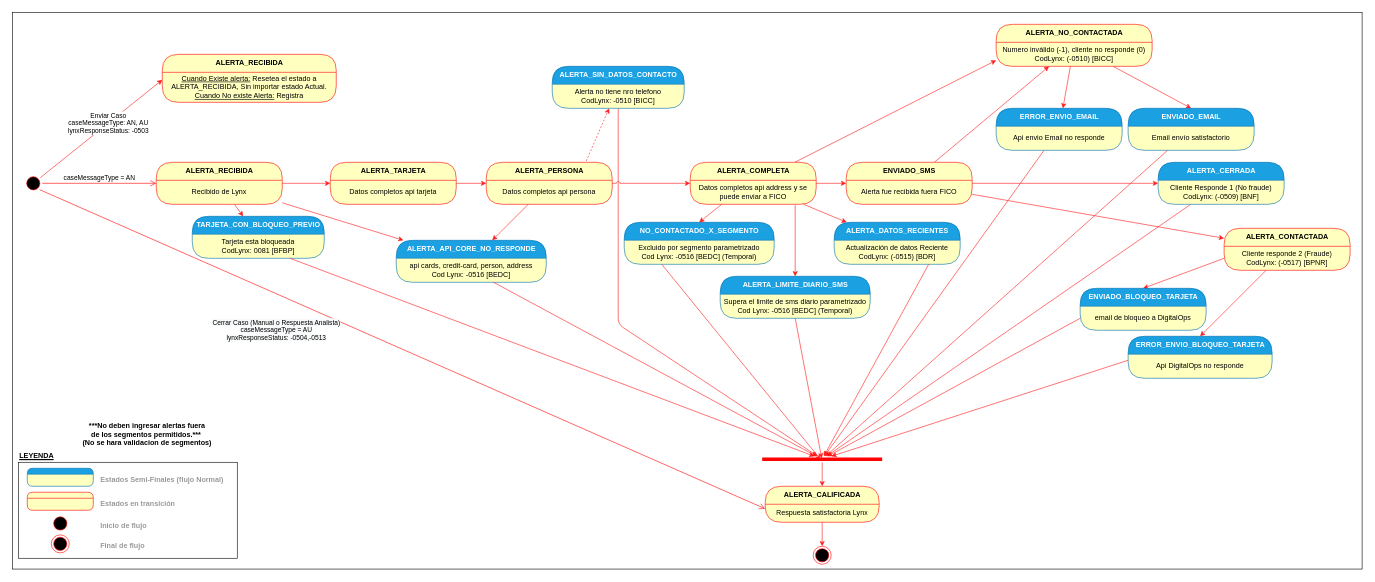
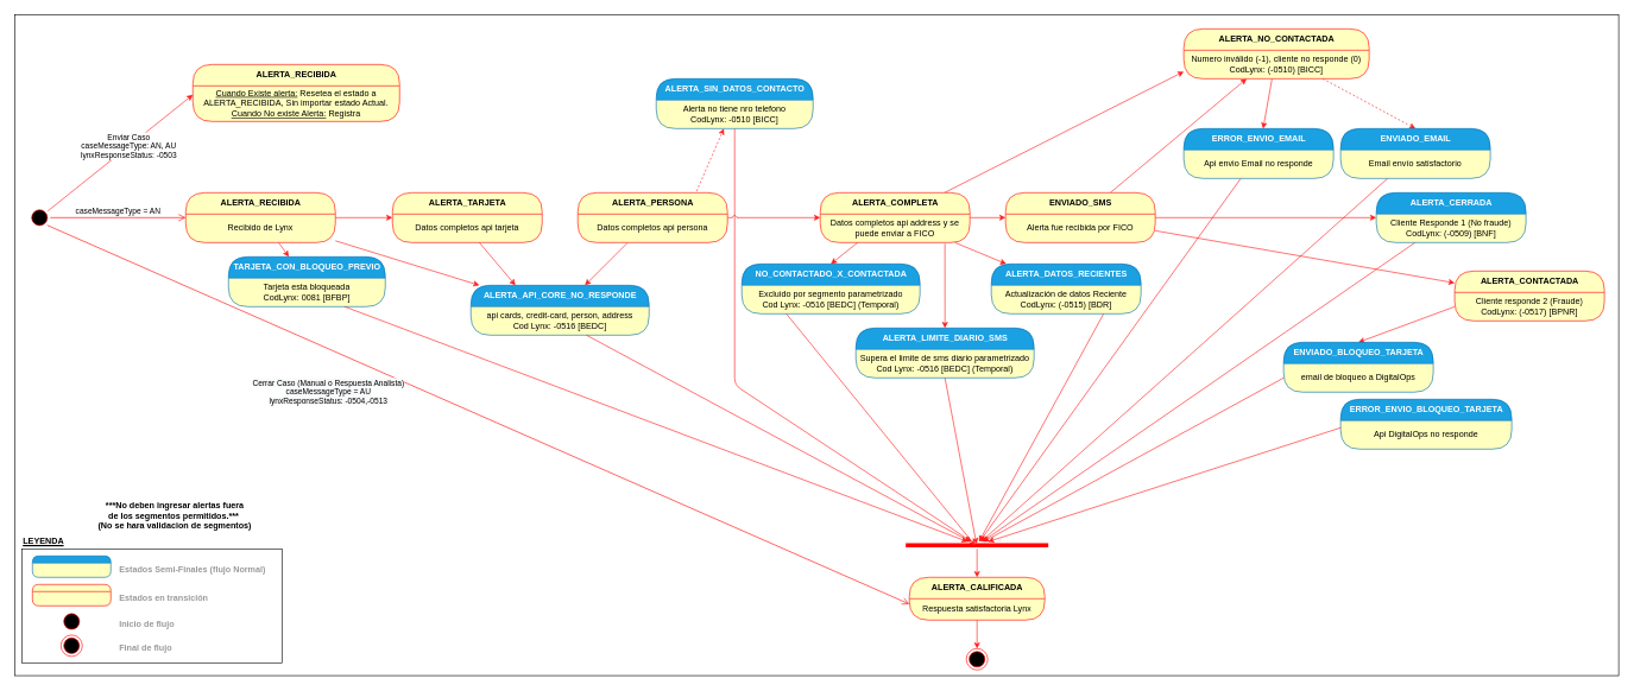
- <mxCell id="42" style="edgeStyle=none;rounded=0;orthogonalLoop=1;jettySize=auto;html=1;entryX=0.5;entryY=0;entryDx=0;entryDy=0;strokeColor=#FF1919;" parent="1" source="44" target="61" edge="1"><mxGeometry relative="1" as="geometry" /></mxCell>
+ <mxCell id="42" style="edgeStyle=none;rounded=0;orthogonalLoop=1;jettySize=auto;html=1;entryX=0.5;entryY=0;entryDx=0;entryDy=0;strokeColor=#FF1919;dashed=1;" parent="1" source="44" target="61" edge="1"><mxGeometry relative="1" as="geometry" /></mxCell>
- <mxCell id="10" style="edgeStyle=orthogonalEdgeStyle;rounded=0;orthogonalLoop=1;jettySize=auto;html=1;entryX=0;entryY=0.125;entryDx=0;entryDy=0;entryPerimeter=0;strokeColor=#FF1919;" parent="1" source="11" target="17" edge="1"><mxGeometry relative="1" as="geometry" /></mxCell>
- <mxCell id="34" value="Alerta fue recibida fuera FICO" style="text;html=1;strokeColor=none;fillColor=none;align=center;verticalAlign=middle;spacingLeft=4;spacingRight=4;whiteSpace=wrap;overflow=hidden;rotatable=0;fontColor=#000000;" parent="33" vertex="1"><mxGeometry y="30" width="210" height="40" as="geometry" /></mxCell>
+ <mxCell id="34" value="Alerta fue recibida por FICO" style="text;html=1;strokeColor=none;fillColor=none;align=center;verticalAlign=middle;spacingLeft=4;spacingRight=4;whiteSpace=wrap;overflow=hidden;rotatable=0;fontColor=#000000;" parent="33" vertex="1"><mxGeometry y="30" width="210" height="40" as="geometry" /></mxCell>
+ <mxCell id="70" style="edgeStyle=none;rounded=0;orthogonalLoop=1;jettySize=auto;html=1;entryX=0.25;entryY=0;entryDx=0;entryDy=0;strokeColor=#FF1919;" parent="1" source="12" target="23" edge="1"><mxGeometry relative="1" as="geometry" /></mxCell>
- <mxCell id="90" value="NO_CONTACTADO_X_SEGMENTO" style="swimlane;html=1;fontStyle=1;align=center;verticalAlign=middle;childLayout=stackLayout;horizontal=1;startSize=30;horizontalStack=0;resizeParent=0;resizeLast=1;container=0;collapsible=0;rounded=1;arcSize=30;strokeColor=#006EAF;fillColor=#1ba1e2;swimlaneFillColor=#ffffc0;dropTarget=0;fontColor=#ffffff;" vertex="1" parent="1"><mxGeometry x="1040" y="370" width="250" height="70" as="geometry" /></mxCell>
+ <mxCell id="90" value="NO_CONTACTADO_X_CONTACTADA" style="swimlane;html=1;fontStyle=1;align=center;verticalAlign=middle;childLayout=stackLayout;horizontal=1;startSize=30;horizontalStack=0;resizeParent=0;resizeLast=1;container=0;collapsible=0;rounded=1;arcSize=30;strokeColor=#006EAF;fillColor=#1ba1e2;swimlaneFillColor=#ffffc0;dropTarget=0;fontColor=#ffffff;" vertex="1" parent="1"><mxGeometry x="1040" y="370" width="250" height="70" as="geometry" /></mxCell>
- <mxCell id="38" style="edgeStyle=none;rounded=0;orthogonalLoop=1;jettySize=auto;html=1;entryX=0.5;entryY=0;entryDx=0;entryDy=0;strokeColor=#FF1919;" parent="1" source="39" target="66" edge="1"><mxGeometry relative="1" as="geometry" /></mxCell>
